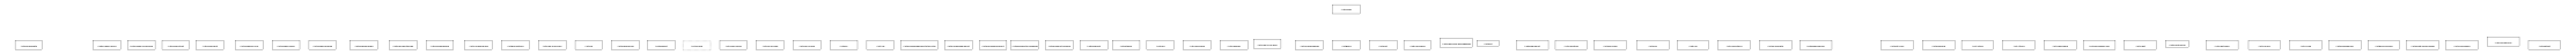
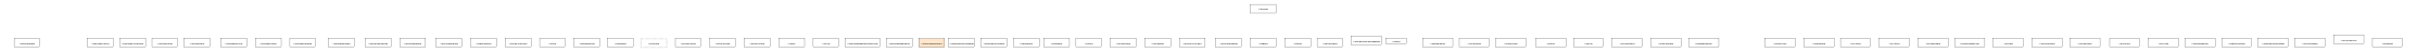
- <mxCell id="36" value="AstCellArrayRef" style="fontStyle=0;" vertex="1" parent="1"><mxGeometry x="5415" y="175" width="120" height="40" as="geometry" /></mxCell>
+ <mxCell id="36" value="AstCellArrayRef" style="fontStyle=0;" vertex="1" parent="1"><mxGeometry x="5430" y="180" width="120" height="40" as="geometry" /></mxCell>
- <mxCell id="58" value="AstCastParse" style="fontStyle=0;" vertex="1" parent="1"><mxGeometry x="9390" y="180" width="100" height="30" as="geometry" /></mxCell>
+ <mxCell id="58" value="AstCastParse" style="fontStyle=0;" vertex="1" parent="1"><mxGeometry x="9390" y="180" width="140" height="40" as="geometry" /></mxCell>
- <mxCell id="28" value="AstPackageImport" style="fontStyle=0;" vertex="1" parent="1"><mxGeometry x="4220" y="180" width="120" height="40" as="geometry" /></mxCell>
+ <mxCell id="28" value="AstPackageImport" style="fontStyle=0;fillColor=#ffe6cc;" vertex="1" parent="1"><mxGeometry x="4220" y="180" width="120" height="40" as="geometry" /></mxCell>
